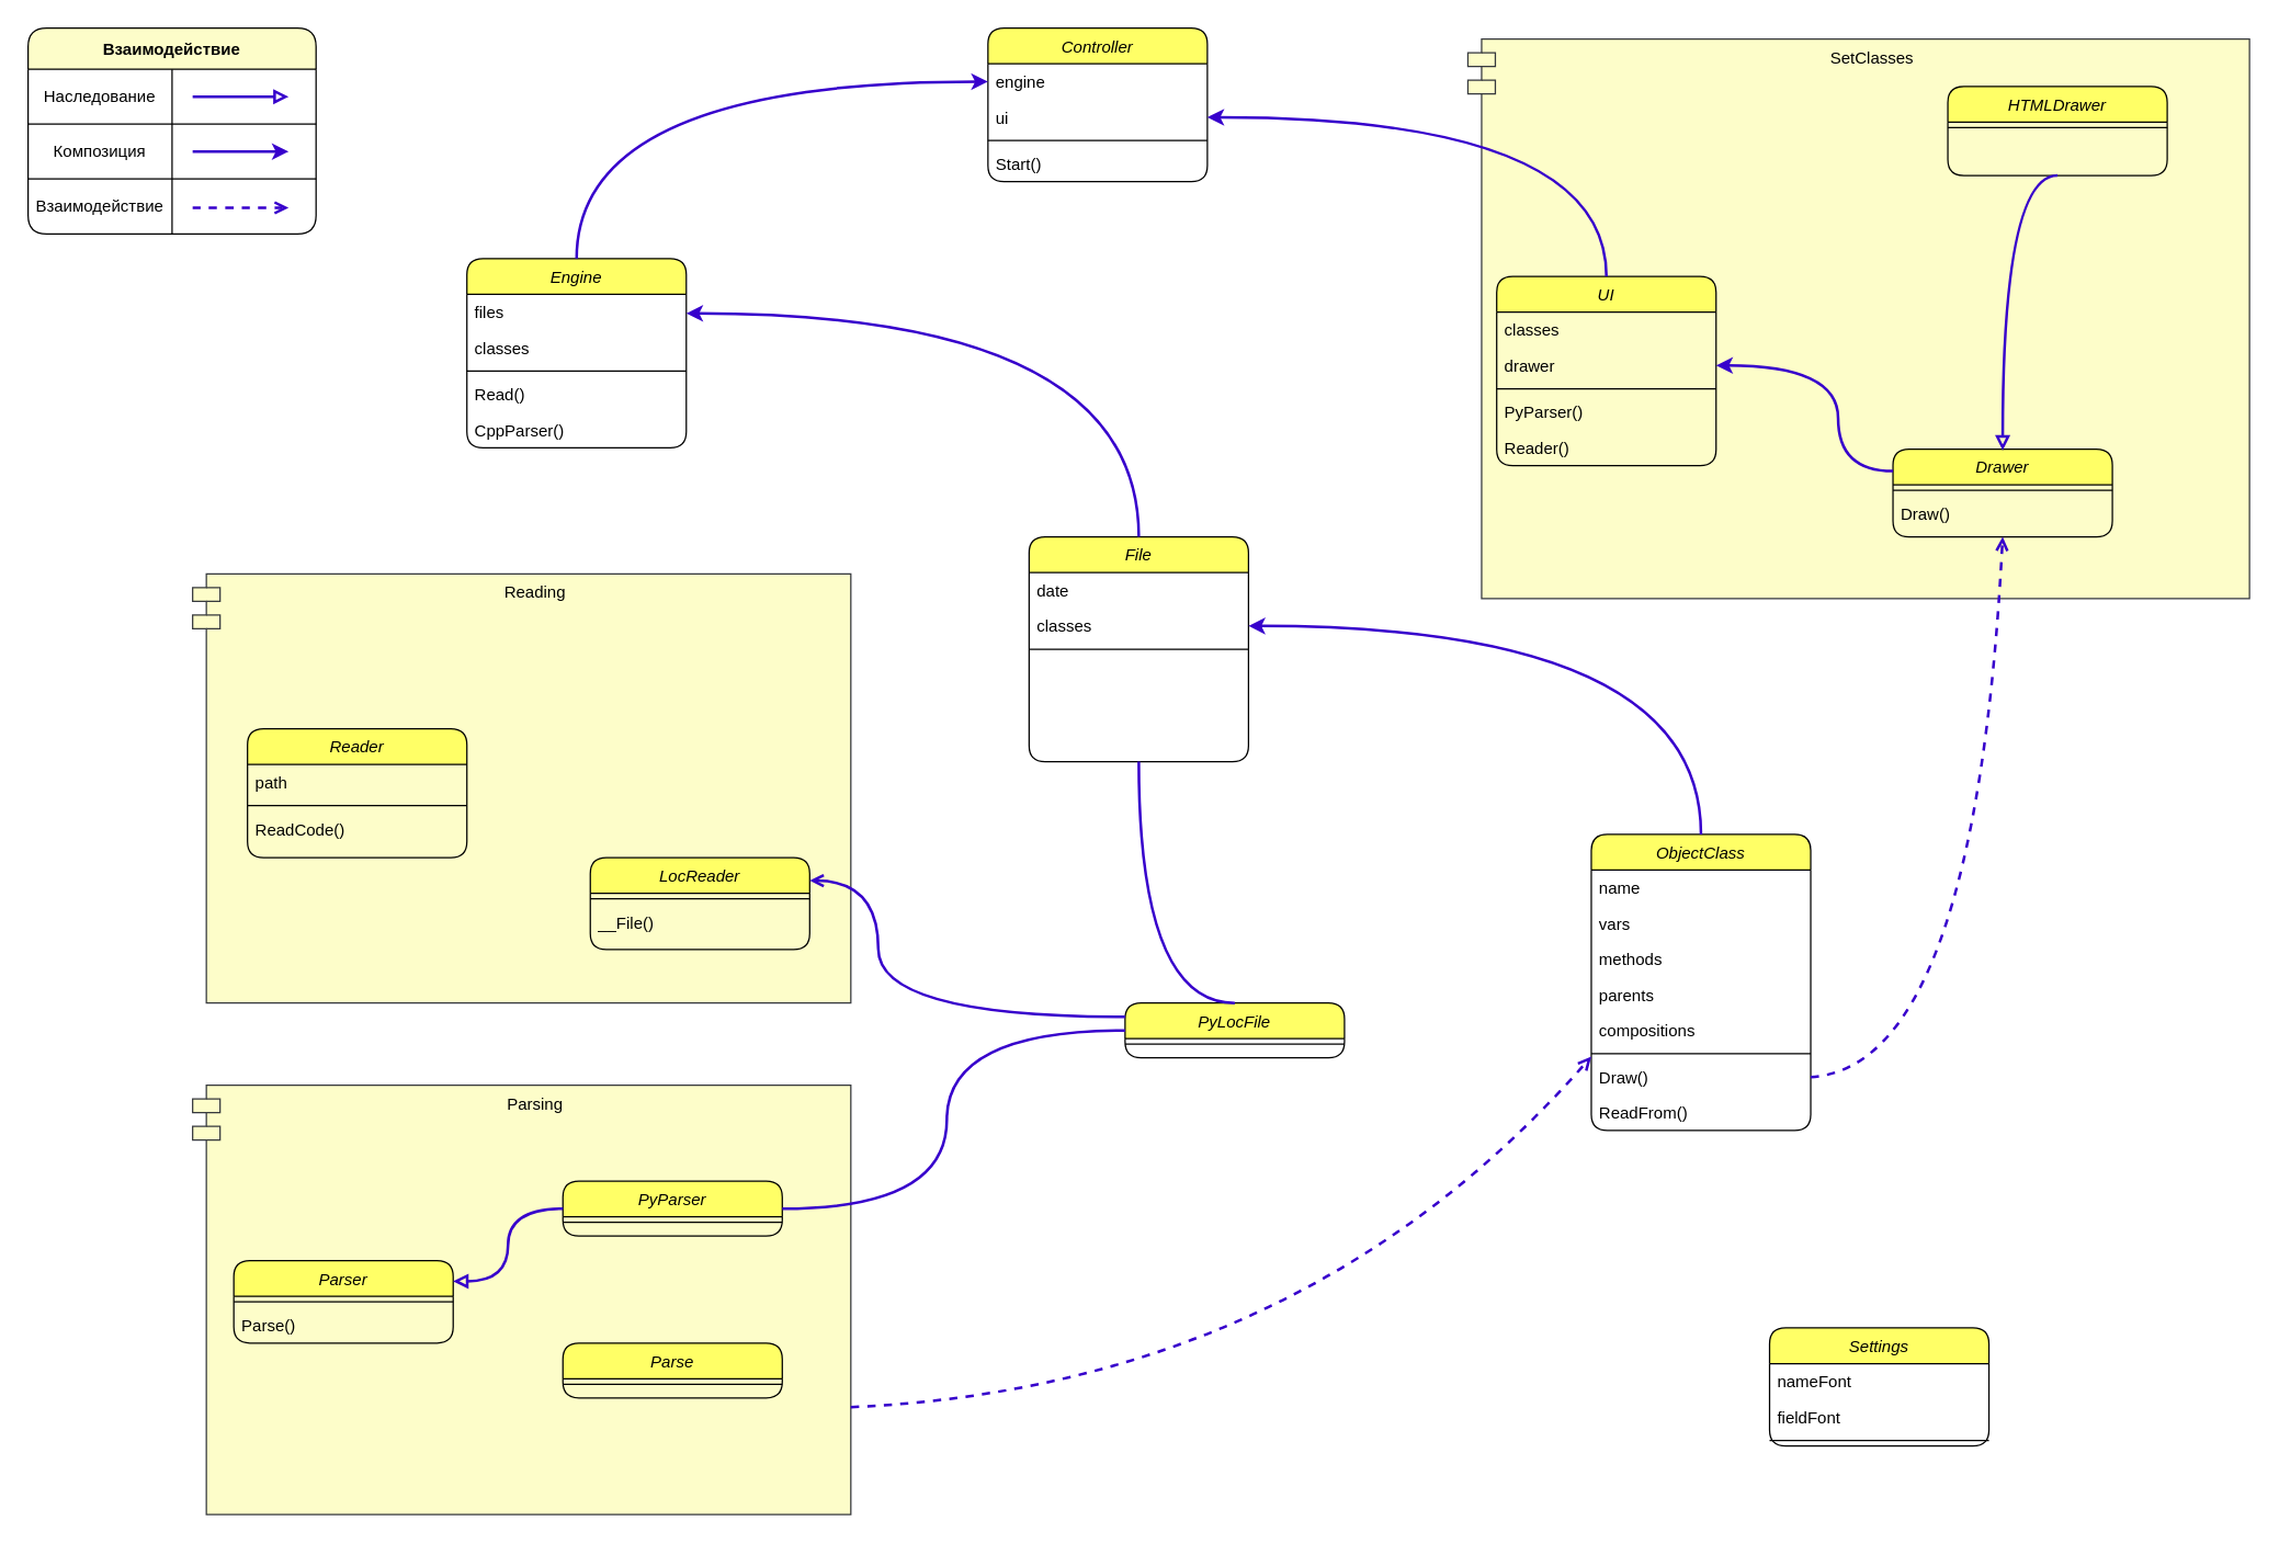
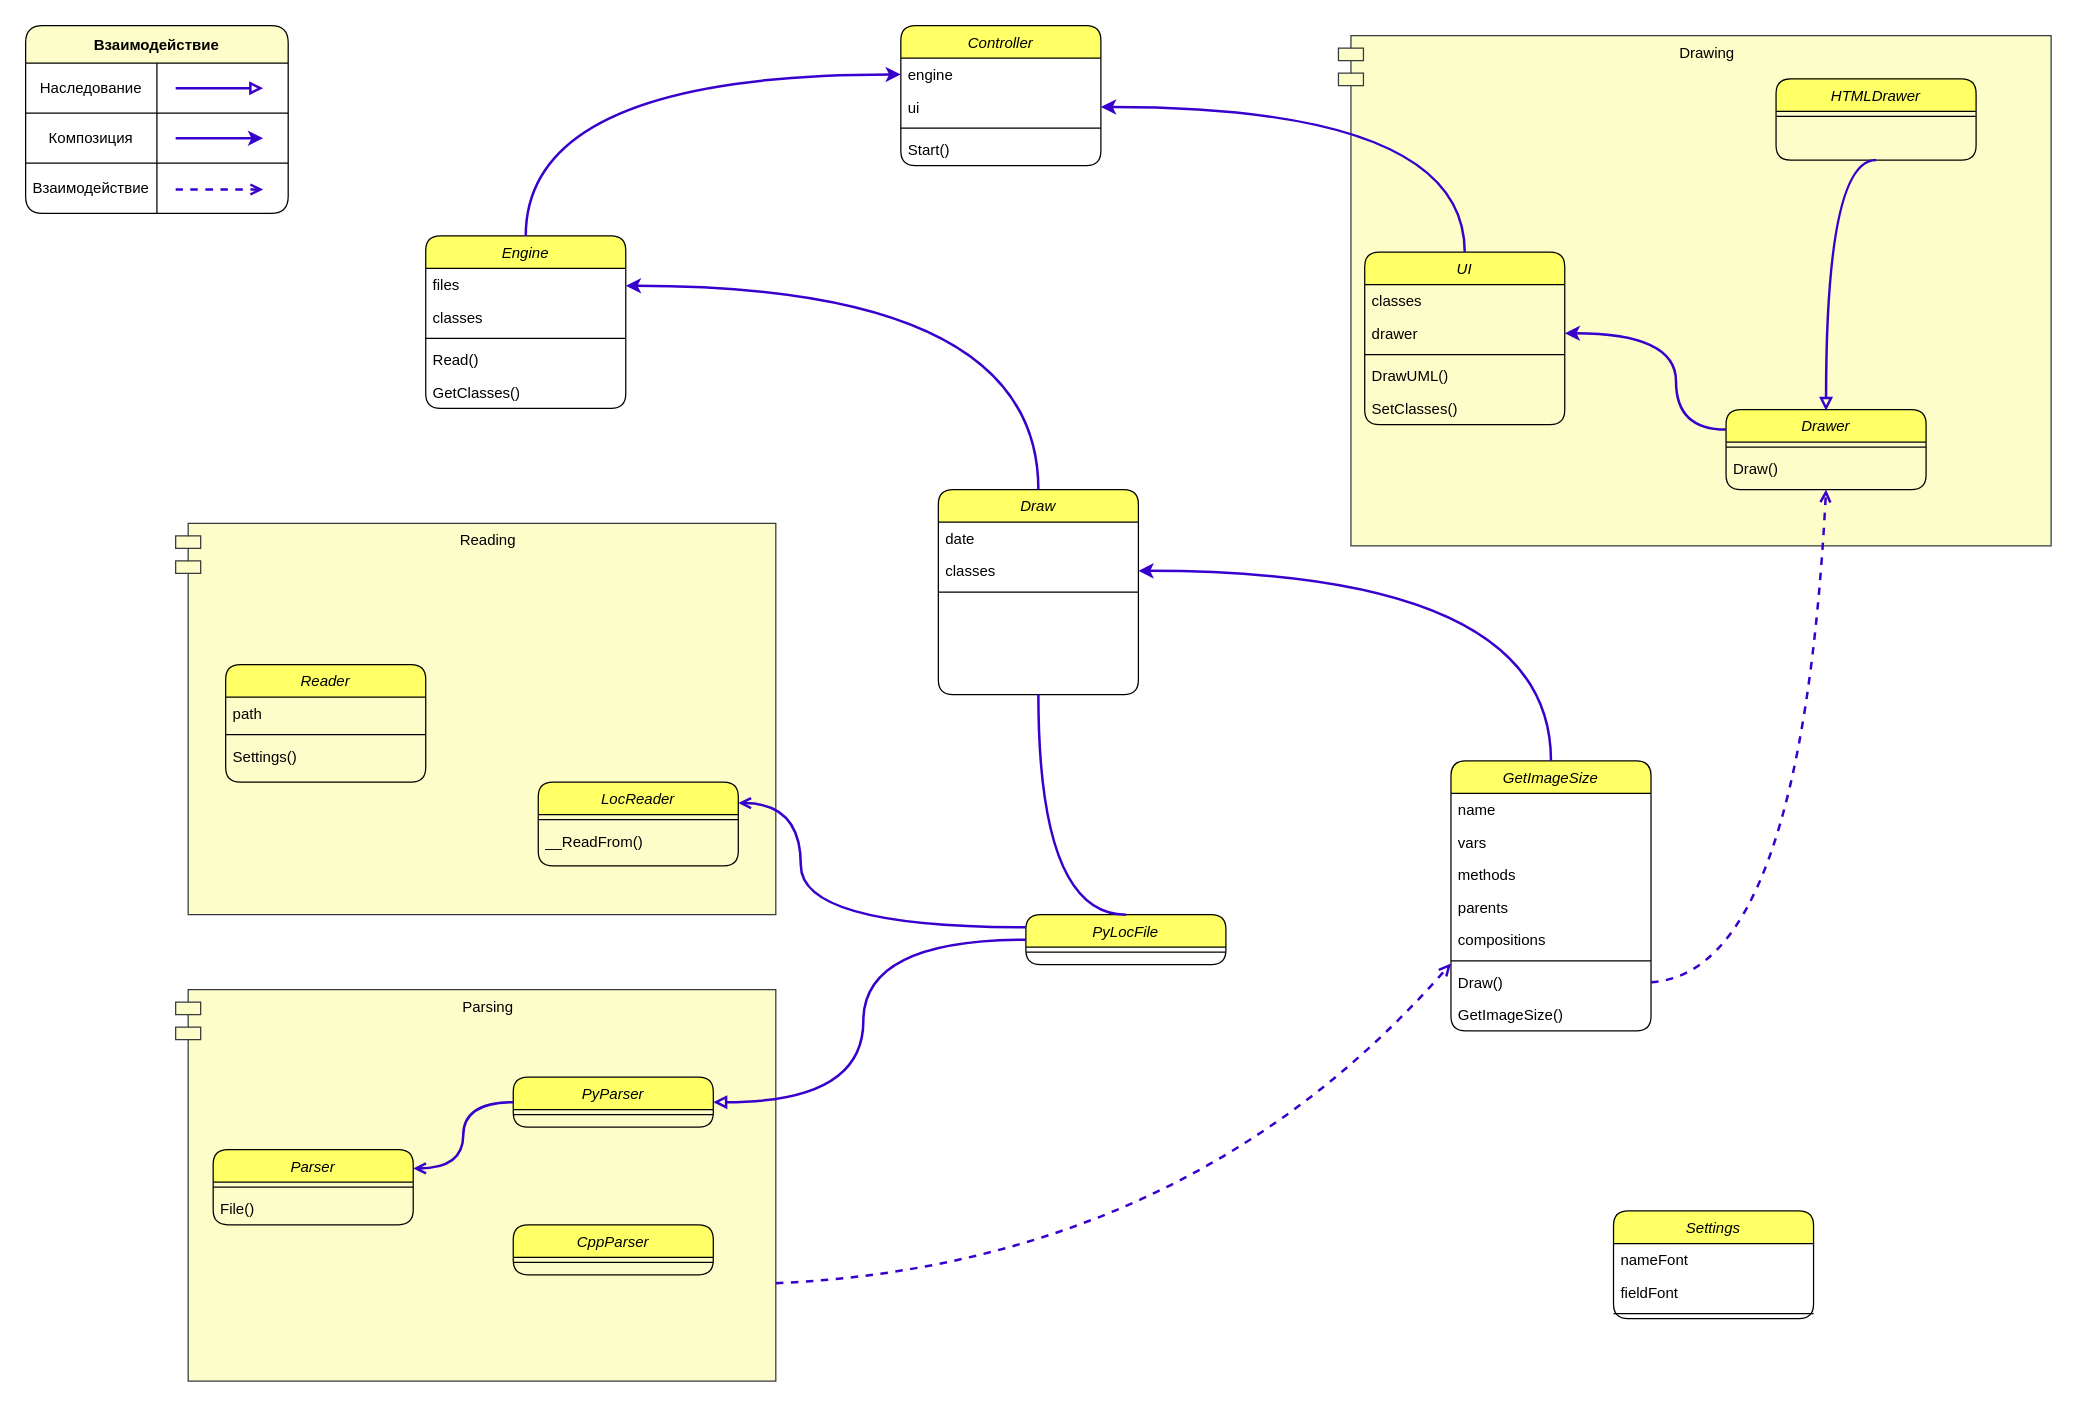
- <mxCell id="2" value="SetClasses" style="shape=module;align=left;spacingLeft=20;align=center;verticalAlign=top;fillColor=#FDFDC9;strokeColor=#36393d;rounded=1;" vertex="1" parent="1"><mxGeometry x="1070" y="28" width="570" height="408" as="geometry" /></mxCell>
+ <mxCell id="2" value="Drawing" style="shape=module;align=left;spacingLeft=20;align=center;verticalAlign=top;fillColor=#FDFDC9;strokeColor=#36393d;rounded=1;" vertex="1" parent="1"><mxGeometry x="1070" y="28" width="570" height="408" as="geometry" /></mxCell>
- <mxCell id="24" value="PyParser()" style="text;align=left;verticalAlign=top;spacingLeft=4;spacingRight=4;overflow=hidden;rotatable=0;points=[[0,0.5],[1,0.5]];portConstraint=eastwest;rounded=1;" parent="20" vertex="1"><mxGeometry y="86" width="160" height="26" as="geometry" /></mxCell>
+ <mxCell id="24" value="DrawUML()" style="text;align=left;verticalAlign=top;spacingLeft=4;spacingRight=4;overflow=hidden;rotatable=0;points=[[0,0.5],[1,0.5]];portConstraint=eastwest;rounded=1;" parent="20" vertex="1"><mxGeometry y="86" width="160" height="26" as="geometry" /></mxCell>
- <mxCell id="10" value="CppParser()" style="text;align=left;verticalAlign=top;spacingLeft=4;spacingRight=4;overflow=hidden;rotatable=0;points=[[0,0.5],[1,0.5]];portConstraint=eastwest;rounded=1;" parent="5" vertex="1"><mxGeometry y="112" width="160" height="26" as="geometry" /></mxCell>
+ <mxCell id="10" value="GetClasses()" style="text;align=left;verticalAlign=top;spacingLeft=4;spacingRight=4;overflow=hidden;rotatable=0;points=[[0,0.5],[1,0.5]];portConstraint=eastwest;rounded=1;" parent="5" vertex="1"><mxGeometry y="112" width="160" height="26" as="geometry" /></mxCell>
- <mxCell id="25" value="Reader()" style="text;align=left;verticalAlign=top;spacingLeft=4;spacingRight=4;overflow=hidden;rotatable=0;points=[[0,0.5],[1,0.5]];portConstraint=eastwest;rounded=1;" parent="20" vertex="1"><mxGeometry y="112" width="160" height="26" as="geometry" /></mxCell>
+ <mxCell id="25" value="SetClasses()" style="text;align=left;verticalAlign=top;spacingLeft=4;spacingRight=4;overflow=hidden;rotatable=0;points=[[0,0.5],[1,0.5]];portConstraint=eastwest;rounded=1;" parent="20" vertex="1"><mxGeometry y="112" width="160" height="26" as="geometry" /></mxCell>
- <mxCell id="36" value="File" style="swimlane;fontStyle=2;align=center;verticalAlign=top;childLayout=stackLayout;horizontal=1;startSize=26;horizontalStack=0;resizeParent=1;resizeLast=0;collapsible=1;marginBottom=0;rounded=1;shadow=0;strokeWidth=1;fillColor=#FFFF66;" parent="1" vertex="1"><mxGeometry x="750" y="391" width="160" height="164" as="geometry"><mxRectangle x="230" y="140" width="160" height="26" as="alternateBounds" /></mxGeometry></mxCell>
+ <mxCell id="36" value="Draw" style="swimlane;fontStyle=2;align=center;verticalAlign=top;childLayout=stackLayout;horizontal=1;startSize=26;horizontalStack=0;resizeParent=1;resizeLast=0;collapsible=1;marginBottom=0;rounded=1;shadow=0;strokeWidth=1;fillColor=#FFFF66;" parent="1" vertex="1"><mxGeometry x="750" y="391" width="160" height="164" as="geometry"><mxRectangle x="230" y="140" width="160" height="26" as="alternateBounds" /></mxGeometry></mxCell>
- <mxCell id="43" value="ReadCode()" style="text;align=left;verticalAlign=top;spacingLeft=4;spacingRight=4;overflow=hidden;rotatable=0;points=[[0,0.5],[1,0.5]];portConstraint=eastwest;rounded=1;" parent="40" vertex="1"><mxGeometry y="60" width="160" height="26" as="geometry" /></mxCell>
+ <mxCell id="43" value="Settings()" style="text;align=left;verticalAlign=top;spacingLeft=4;spacingRight=4;overflow=hidden;rotatable=0;points=[[0,0.5],[1,0.5]];portConstraint=eastwest;rounded=1;" parent="40" vertex="1"><mxGeometry y="60" width="160" height="26" as="geometry" /></mxCell>
- <mxCell id="11" value="ObjectClass" style="swimlane;fontStyle=2;align=center;verticalAlign=top;childLayout=stackLayout;horizontal=1;startSize=26;horizontalStack=0;resizeParent=1;resizeLast=0;collapsible=1;marginBottom=0;rounded=1;shadow=0;strokeWidth=1;fillColor=#FFFF66;" parent="1" vertex="1"><mxGeometry x="1160" y="608" width="160" height="216" as="geometry"><mxRectangle x="230" y="140" width="160" height="26" as="alternateBounds" /></mxGeometry></mxCell>
+ <mxCell id="11" value="GetImageSize" style="swimlane;fontStyle=2;align=center;verticalAlign=top;childLayout=stackLayout;horizontal=1;startSize=26;horizontalStack=0;resizeParent=1;resizeLast=0;collapsible=1;marginBottom=0;rounded=1;shadow=0;strokeWidth=1;fillColor=#FFFF66;" parent="1" vertex="1"><mxGeometry x="1160" y="608" width="160" height="216" as="geometry"><mxRectangle x="230" y="140" width="160" height="26" as="alternateBounds" /></mxGeometry></mxCell>
- <mxCell id="53" value="__File()" style="text;align=left;verticalAlign=top;spacingLeft=4;spacingRight=4;overflow=hidden;rotatable=0;points=[[0,0.5],[1,0.5]];portConstraint=eastwest;rounded=1;" parent="51" vertex="1"><mxGeometry y="34" width="160" height="26" as="geometry" /></mxCell>
+ <mxCell id="53" value="__ReadFrom()" style="text;align=left;verticalAlign=top;spacingLeft=4;spacingRight=4;overflow=hidden;rotatable=0;points=[[0,0.5],[1,0.5]];portConstraint=eastwest;rounded=1;" parent="51" vertex="1"><mxGeometry y="34" width="160" height="26" as="geometry" /></mxCell>
- <mxCell id="19" value="ReadFrom()" style="text;align=left;verticalAlign=top;spacingLeft=4;spacingRight=4;overflow=hidden;rotatable=0;points=[[0,0.5],[1,0.5]];portConstraint=eastwest;rounded=1;" parent="11" vertex="1"><mxGeometry y="190" width="160" height="26" as="geometry" /></mxCell>
+ <mxCell id="19" value="GetImageSize()" style="text;align=left;verticalAlign=top;spacingLeft=4;spacingRight=4;overflow=hidden;rotatable=0;points=[[0,0.5],[1,0.5]];portConstraint=eastwest;rounded=1;" parent="11" vertex="1"><mxGeometry y="190" width="160" height="26" as="geometry" /></mxCell>
- <mxCell id="58" value="" style="edgeStyle=elbowEdgeStyle;elbow=horizontal;endArrow=none;html=1;entryX=1;entryY=0.5;entryDx=0;entryDy=0;fillColor=#6a00ff;strokeColor=#3700CC;endFill=0;exitX=0;exitY=0.5;exitDx=0;exitDy=0;strokeWidth=2;rounded=1;curved=1;" parent="1" source="47" target="49" edge="1"><mxGeometry width="50" height="50" relative="1" as="geometry"><mxPoint x="750" y="821" as="sourcePoint" /><mxPoint x="600" y="891" as="targetPoint" /><Array as="points"><mxPoint x="690" y="859" /><mxPoint x="380" y="859.25" /></Array></mxGeometry></mxCell>
+ <mxCell id="58" value="" style="edgeStyle=elbowEdgeStyle;elbow=horizontal;endArrow=block;html=1;entryX=1;entryY=0.5;entryDx=0;entryDy=0;fillColor=#6a00ff;strokeColor=#3700CC;endFill=0;exitX=0;exitY=0.5;exitDx=0;exitDy=0;strokeWidth=2;rounded=1;curved=1;" parent="1" source="47" target="49" edge="1"><mxGeometry width="50" height="50" relative="1" as="geometry"><mxPoint x="750" y="821" as="sourcePoint" /><mxPoint x="600" y="891" as="targetPoint" /><Array as="points"><mxPoint x="690" y="859" /><mxPoint x="380" y="859.25" /></Array></mxGeometry></mxCell>
- <mxCell id="56" value="" style="edgeStyle=elbowEdgeStyle;elbow=horizontal;endArrow=block;html=1;exitX=0;exitY=0.5;exitDx=0;exitDy=0;fillColor=#6a00ff;strokeColor=#3700CC;endFill=0;entryX=1;entryY=0.25;entryDx=0;entryDy=0;strokeWidth=2;rounded=1;curved=1;" parent="1" source="49" target="44" edge="1"><mxGeometry width="50" height="50" relative="1" as="geometry"><mxPoint x="410" y="1018.25" as="sourcePoint" /><mxPoint x="330" y="941" as="targetPoint" /><Array as="points"><mxPoint x="370" y="977.5" /><mxPoint x="340" y="976.5" /></Array></mxGeometry></mxCell>
+ <mxCell id="56" value="" style="edgeStyle=elbowEdgeStyle;elbow=horizontal;endArrow=open;html=1;exitX=0;exitY=0.5;exitDx=0;exitDy=0;fillColor=#6a00ff;strokeColor=#3700CC;endFill=0;entryX=1;entryY=0.25;entryDx=0;entryDy=0;strokeWidth=2;rounded=1;curved=1;" parent="1" source="49" target="44" edge="1"><mxGeometry width="50" height="50" relative="1" as="geometry"><mxPoint x="410" y="1018.25" as="sourcePoint" /><mxPoint x="330" y="941" as="targetPoint" /><Array as="points"><mxPoint x="370" y="977.5" /><mxPoint x="340" y="976.5" /></Array></mxGeometry></mxCell>
- <mxCell id="46" value="Parse()" style="text;align=left;verticalAlign=top;spacingLeft=4;spacingRight=4;overflow=hidden;rotatable=0;points=[[0,0.5],[1,0.5]];portConstraint=eastwest;rounded=1;" parent="44" vertex="1"><mxGeometry y="34" width="160" height="26" as="geometry" /></mxCell>
+ <mxCell id="46" value="File()" style="text;align=left;verticalAlign=top;spacingLeft=4;spacingRight=4;overflow=hidden;rotatable=0;points=[[0,0.5],[1,0.5]];portConstraint=eastwest;rounded=1;" parent="44" vertex="1"><mxGeometry y="34" width="160" height="26" as="geometry" /></mxCell>
- <mxCell id="54" value="Parse" style="swimlane;fontStyle=2;align=center;verticalAlign=top;childLayout=stackLayout;horizontal=1;startSize=26;horizontalStack=0;resizeParent=1;resizeLast=0;collapsible=1;marginBottom=0;rounded=1;shadow=0;strokeWidth=1;fillColor=#FFFF66;" parent="1" vertex="1"><mxGeometry x="410" y="979" width="160" height="40" as="geometry"><mxRectangle x="230" y="140" width="160" height="26" as="alternateBounds" /></mxGeometry></mxCell>
+ <mxCell id="54" value="CppParser" style="swimlane;fontStyle=2;align=center;verticalAlign=top;childLayout=stackLayout;horizontal=1;startSize=26;horizontalStack=0;resizeParent=1;resizeLast=0;collapsible=1;marginBottom=0;rounded=1;shadow=0;strokeWidth=1;fillColor=#FFFF66;" parent="1" vertex="1"><mxGeometry x="410" y="979" width="160" height="40" as="geometry"><mxRectangle x="230" y="140" width="160" height="26" as="alternateBounds" /></mxGeometry></mxCell>
